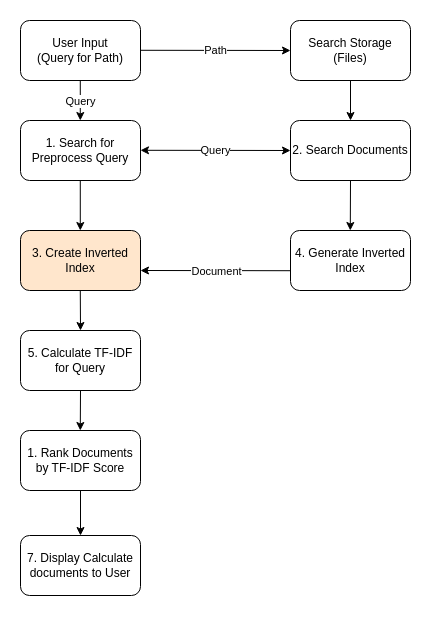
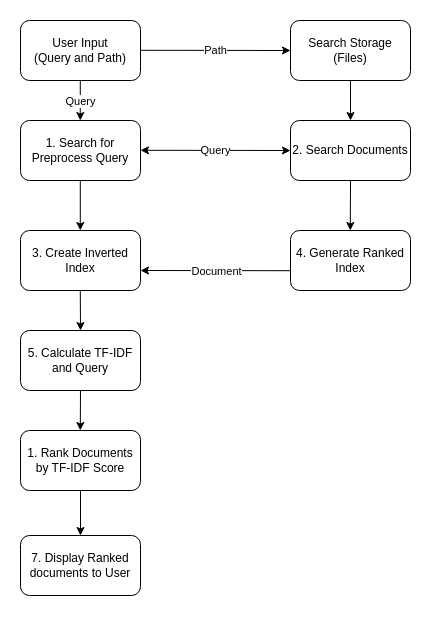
- <mxCell id="2" value="User Input&lt;div&gt;(Query for Path)&lt;/div&gt;" style="rounded=1;whiteSpace=wrap;html=1;" vertex="1" parent="1"><mxGeometry x="20" y="20" width="120" height="60" as="geometry" /></mxCell>
+ <mxCell id="2" value="User Input&lt;div&gt;(Query and Path)&lt;/div&gt;" style="rounded=1;whiteSpace=wrap;html=1;" vertex="1" parent="1"><mxGeometry x="20" y="20" width="120" height="60" as="geometry" /></mxCell>
- <mxCell id="9" value="&lt;span class=&quot;hljs-number&quot;&gt;3.&lt;/span&gt; &lt;span class=&quot;hljs-keyword&quot;&gt;Create&lt;/span&gt; Inverted Index" style="rounded=1;whiteSpace=wrap;html=1;fillColor=#ffe6cc;" vertex="1" parent="1"><mxGeometry x="20" y="230" width="120" height="60" as="geometry" /></mxCell>
+ <mxCell id="9" value="&lt;span class=&quot;hljs-number&quot;&gt;3.&lt;/span&gt; &lt;span class=&quot;hljs-keyword&quot;&gt;Create&lt;/span&gt; Inverted Index" style="rounded=1;whiteSpace=wrap;html=1;" vertex="1" parent="1"><mxGeometry x="20" y="230" width="120" height="60" as="geometry" /></mxCell>
- <mxCell id="3" value="4. Generate Inverted Index" style="rounded=1;whiteSpace=wrap;html=1;" vertex="1" parent="1"><mxGeometry x="290" y="230" width="120" height="60" as="geometry" /></mxCell>
+ <mxCell id="3" value="4. Generate Ranked Index" style="rounded=1;whiteSpace=wrap;html=1;" vertex="1" parent="1"><mxGeometry x="290" y="230" width="120" height="60" as="geometry" /></mxCell>
- <mxCell id="8" value="&lt;span class=&quot;hljs-number&quot;&gt;5.&lt;/span&gt; Calculate TF&lt;span class=&quot;hljs-operator&quot;&gt;-&lt;/span&gt;IDF for Query" style="rounded=1;whiteSpace=wrap;html=1;" vertex="1" parent="1"><mxGeometry x="20" y="330" width="120" height="60" as="geometry" /></mxCell>
+ <mxCell id="8" value="&lt;span class=&quot;hljs-number&quot;&gt;5.&lt;/span&gt; Calculate TF&lt;span class=&quot;hljs-operator&quot;&gt;-&lt;/span&gt;IDF and Query" style="rounded=1;whiteSpace=wrap;html=1;" vertex="1" parent="1"><mxGeometry x="20" y="330" width="120" height="60" as="geometry" /></mxCell>
- <mxCell id="6" value="&lt;span class=&quot;hljs-number&quot;&gt;7.&lt;/span&gt; Display Calculate documents &lt;span class=&quot;hljs-keyword&quot;&gt;to&lt;/span&gt; &lt;span class=&quot;hljs-keyword&quot;&gt;User&lt;/span&gt;" style="rounded=1;whiteSpace=wrap;html=1;" vertex="1" parent="1"><mxGeometry x="20" y="535" width="120" height="60" as="geometry" /></mxCell>
+ <mxCell id="6" value="&lt;span class=&quot;hljs-number&quot;&gt;7.&lt;/span&gt; Display Ranked documents &lt;span class=&quot;hljs-keyword&quot;&gt;to&lt;/span&gt; &lt;span class=&quot;hljs-keyword&quot;&gt;User&lt;/span&gt;" style="rounded=1;whiteSpace=wrap;html=1;" vertex="1" parent="1"><mxGeometry x="20" y="535" width="120" height="60" as="geometry" /></mxCell>
